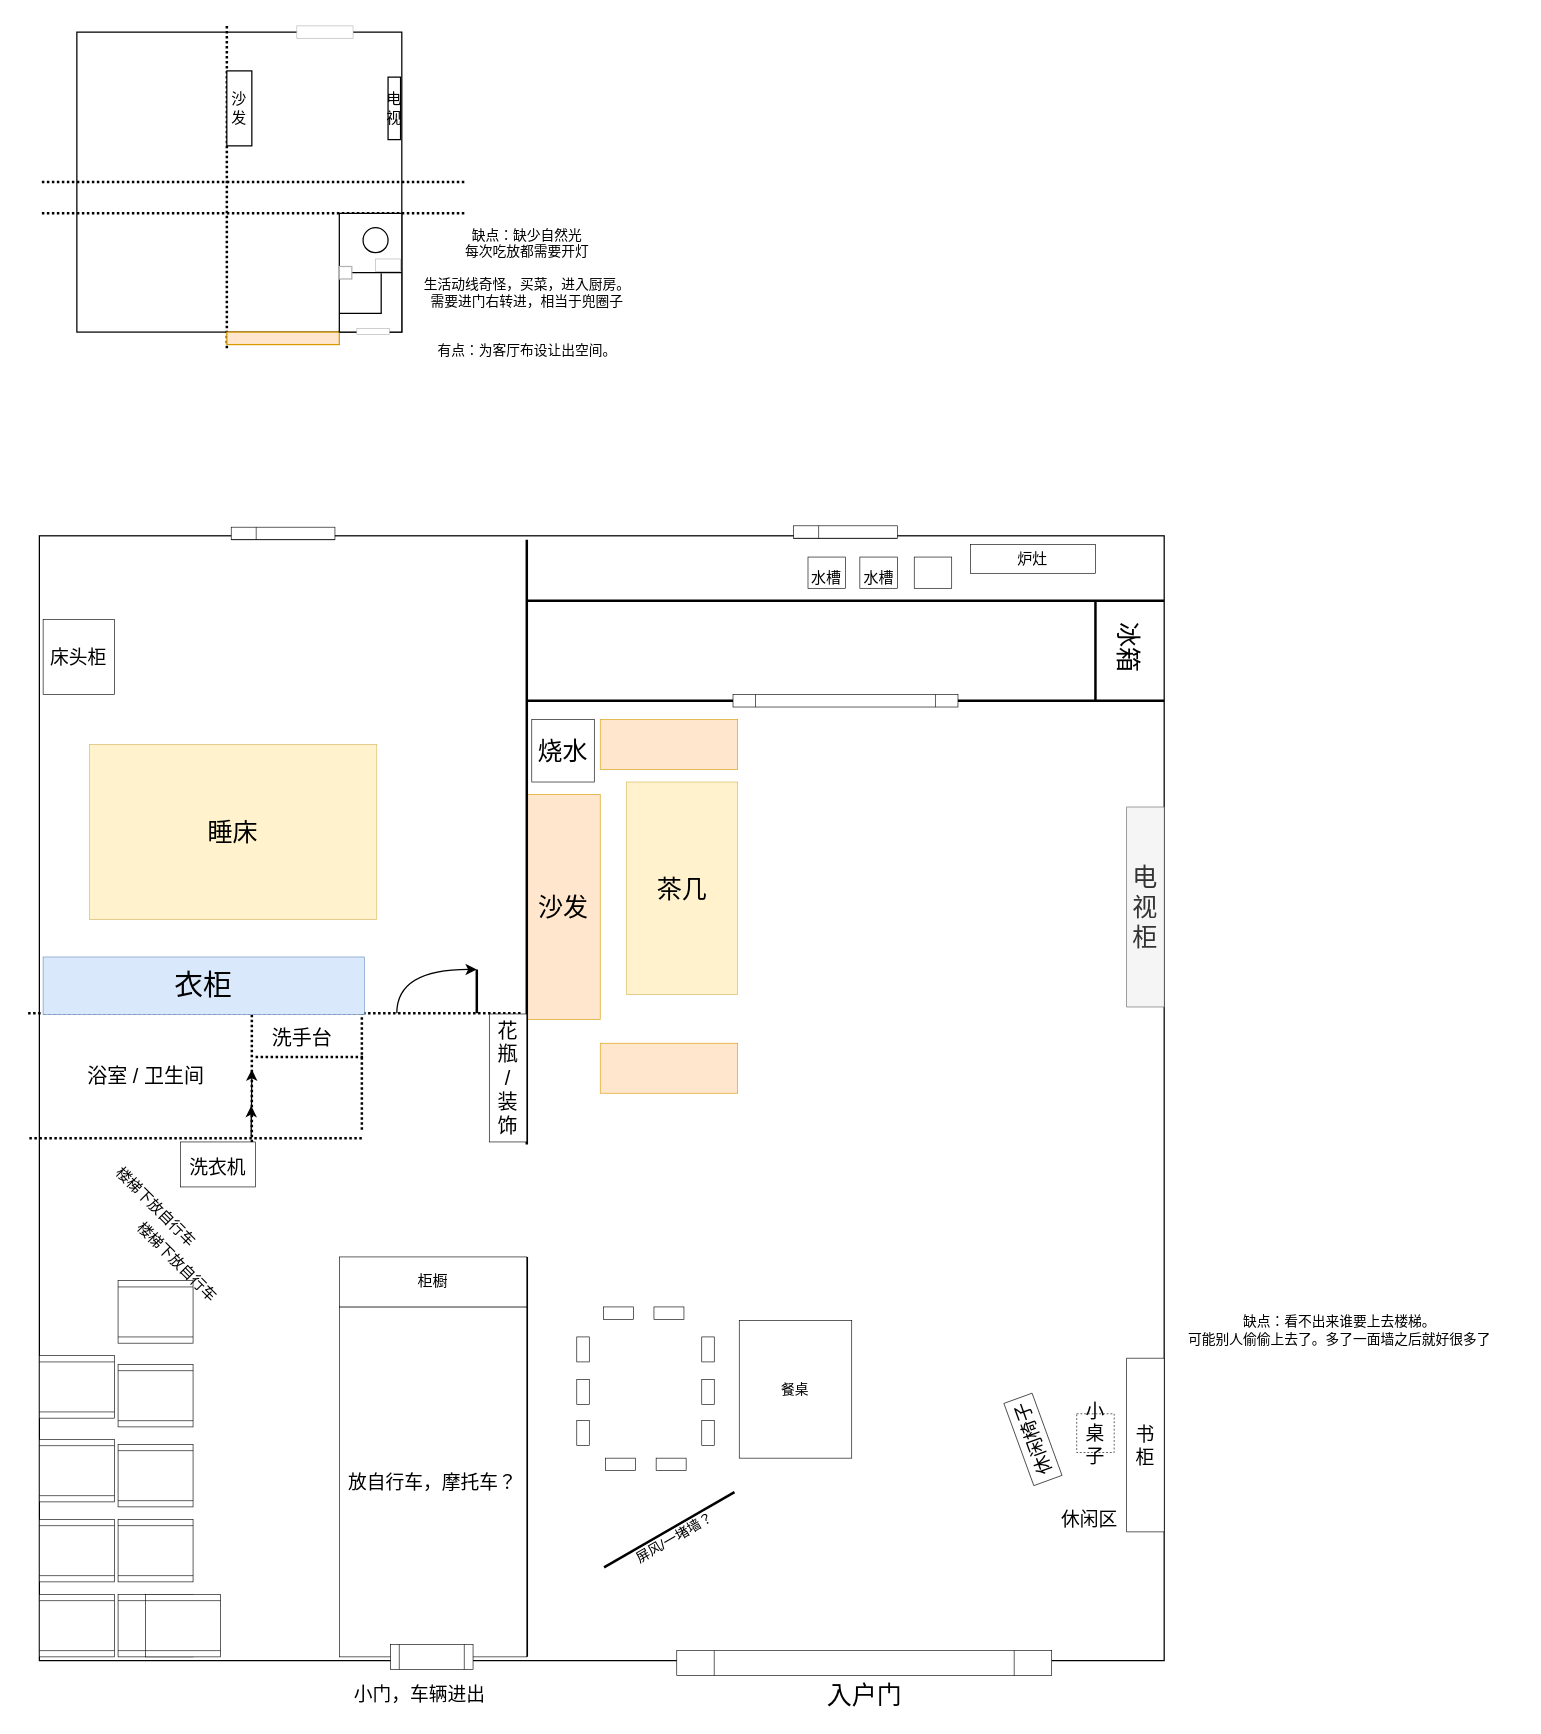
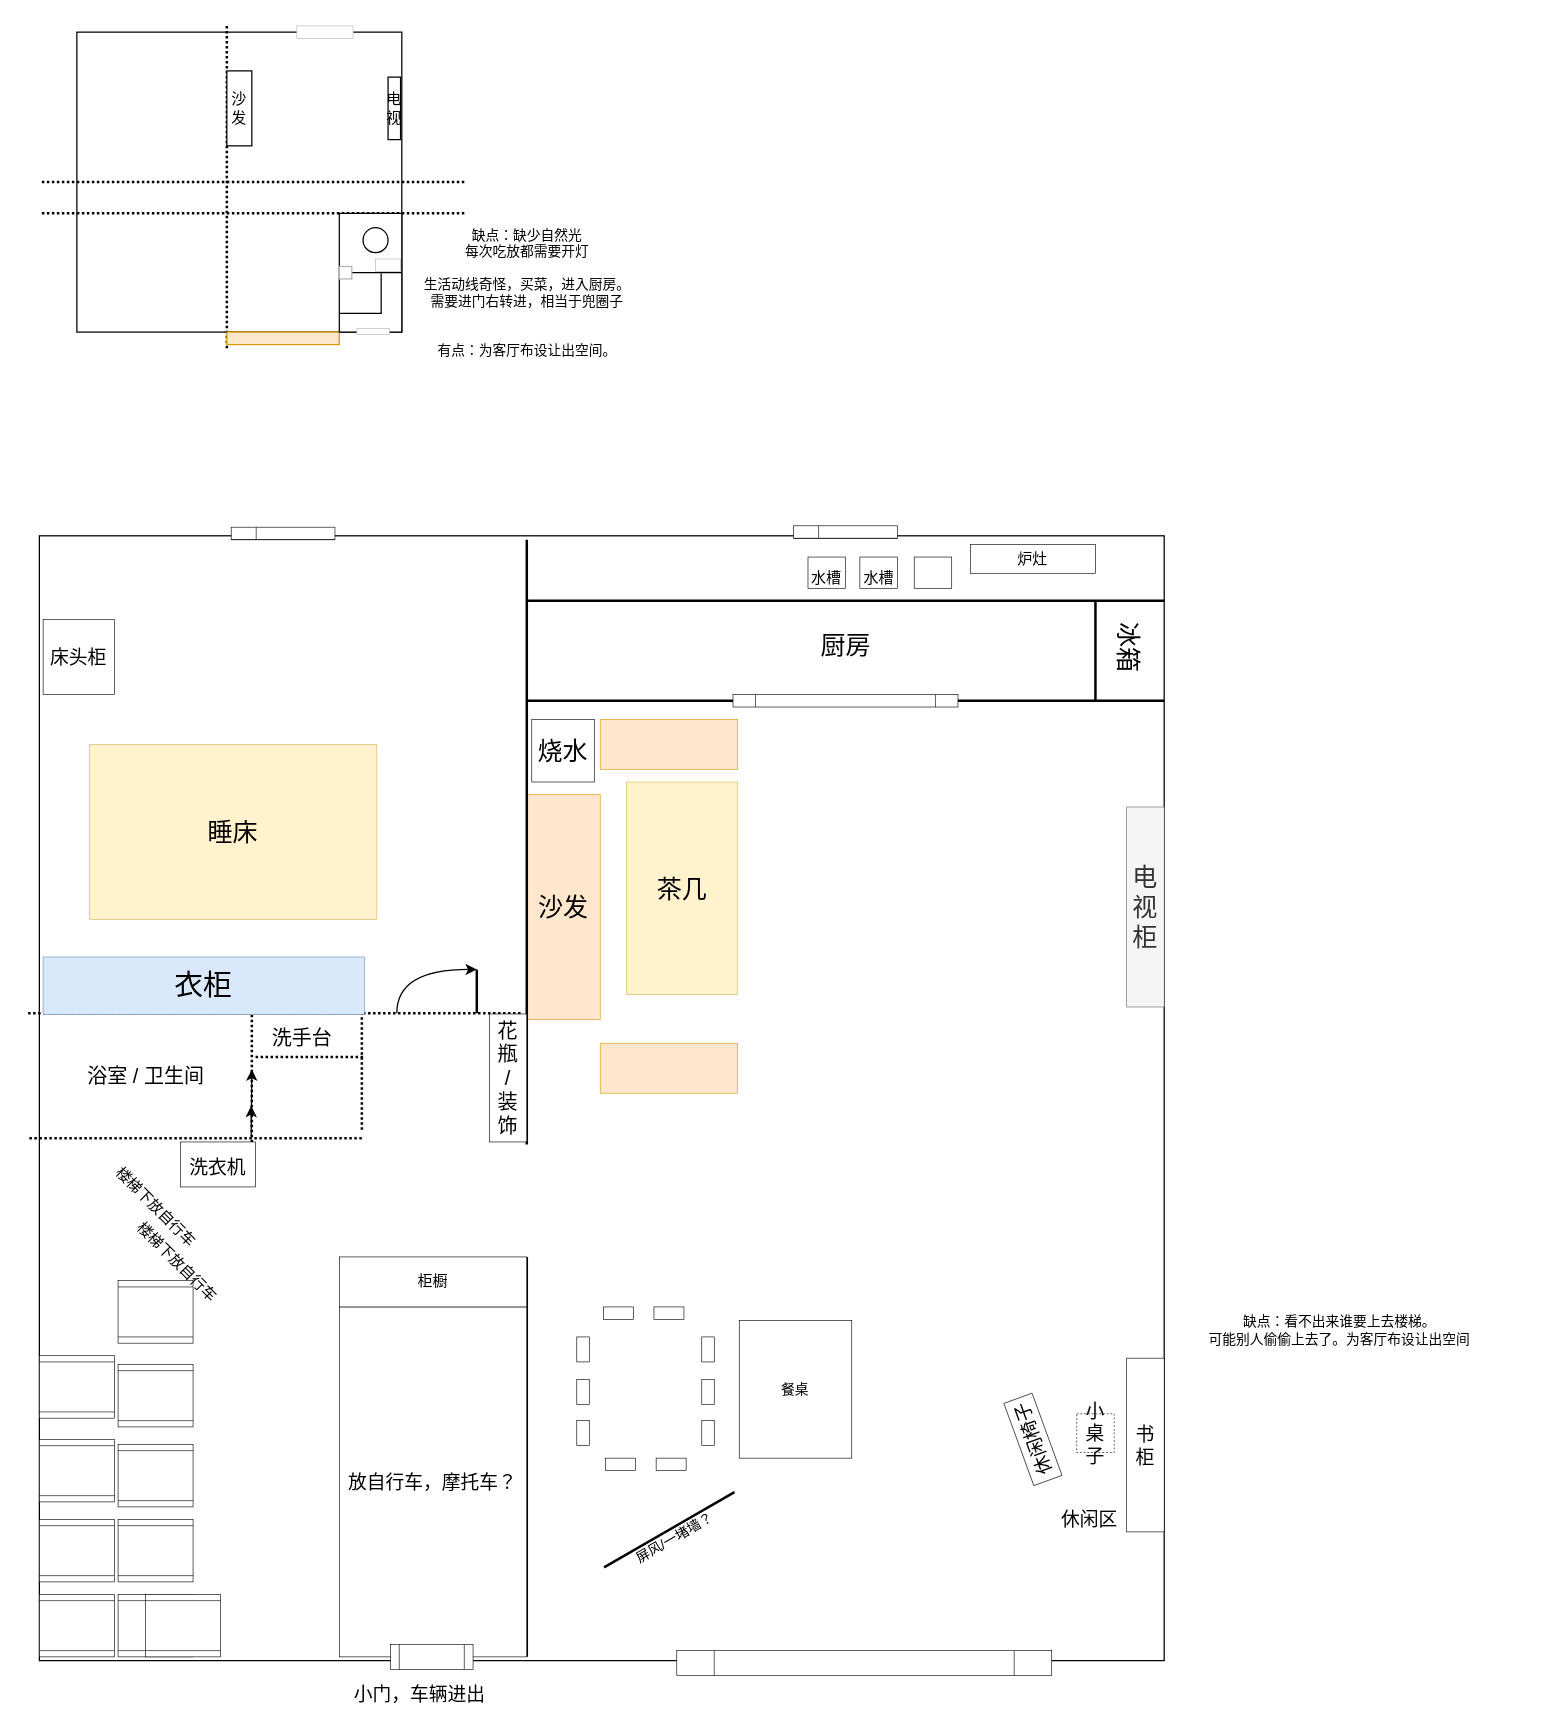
+ <mxCell id="62" value="厨房" style="text;html=1;align=center;verticalAlign=middle;resizable=0;points=[];autosize=1;strokeColor=none;fillColor=none;fontSize=20;" vertex="1" parent="1"><mxGeometry x="646" y="500" width="60" height="30" as="geometry" /></mxCell>
- <mxCell id="43" value="缺点：看不出来谁要上去楼梯。&lt;br&gt;可能别人偷偷上去了。多了一面墙之后就好很多了" style="text;html=1;align=center;verticalAlign=middle;resizable=0;points=[];autosize=1;strokeColor=none;fillColor=none;fontSize=11;" vertex="1" parent="1"><mxGeometry x="931" y="1049" width="280" height="30" as="geometry" /></mxCell>
+ <mxCell id="43" value="缺点：看不出来谁要上去楼梯。&lt;br&gt;可能别人偷偷上去了。为客厅布设让出空间" style="text;html=1;align=center;verticalAlign=middle;resizable=0;points=[];autosize=1;strokeColor=none;fillColor=none;fontSize=11;" vertex="1" parent="1"><mxGeometry x="931" y="1049" width="280" height="30" as="geometry" /></mxCell>
- <mxCell id="86" value="&lt;font style=&quot;font-size: 20px&quot;&gt;入户门&lt;/font&gt;" style="text;html=1;align=center;verticalAlign=middle;resizable=0;points=[];autosize=1;strokeColor=none;fillColor=none;fontSize=12;" vertex="1" parent="1"><mxGeometry x="651" y="1345" width="80" height="20" as="geometry" /></mxCell>
